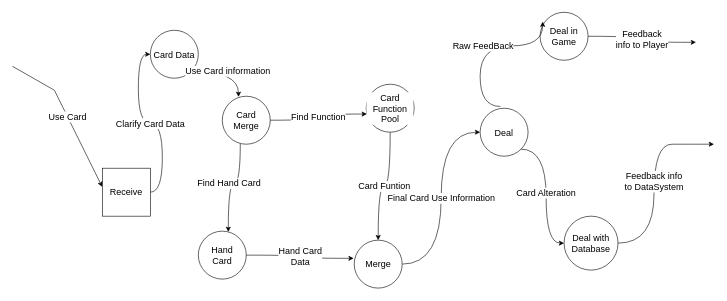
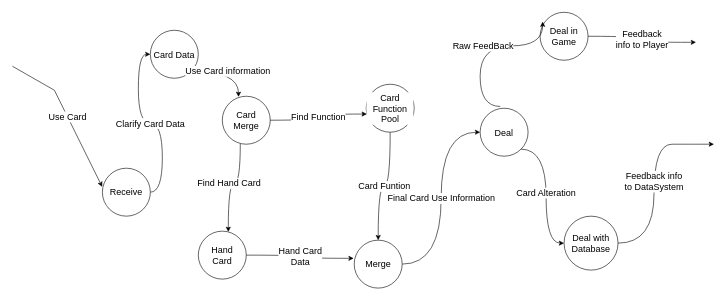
- <mxCell id="3" value="Receive" style="whiteSpace=wrap;html=1;aspect=fixed;fontSize=15;rounded=0;" vertex="1" parent="1"><mxGeometry x="170" y="280" width="80" height="80" as="geometry" /></mxCell>
+ <mxCell id="3" value="Receive" style="ellipse;whiteSpace=wrap;html=1;aspect=fixed;fontSize=15;" vertex="1" parent="1"><mxGeometry x="170" y="280" width="80" height="80" as="geometry" /></mxCell>
